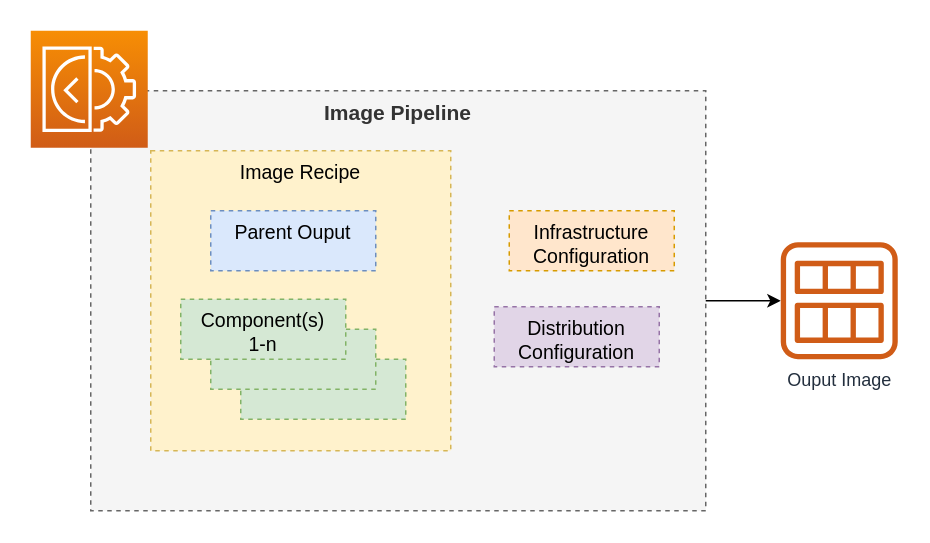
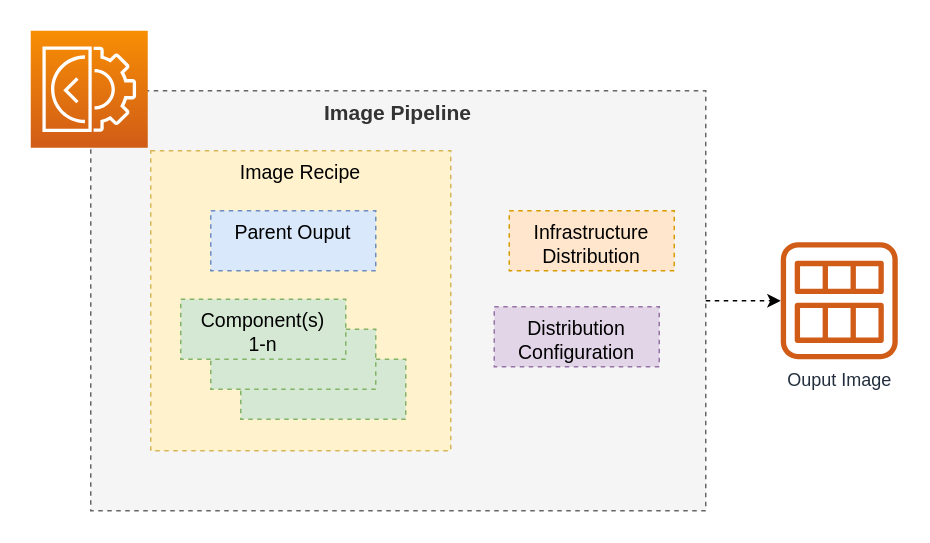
- <mxCell id="10" value="Infrastructure&#10;Configuration" style="strokeColor=#d79b00;dashed=1;verticalAlign=top;fontStyle=0;fillColor=#ffe6cc;fontSize=13;" vertex="1" parent="1"><mxGeometry x="339" y="140" width="110" height="40" as="geometry" /></mxCell>
+ <mxCell id="10" value="Infrastructure&#10;Distribution" style="strokeColor=#d79b00;dashed=1;verticalAlign=top;fontStyle=0;fillColor=#ffe6cc;fontSize=13;" vertex="1" parent="1"><mxGeometry x="339" y="140" width="110" height="40" as="geometry" /></mxCell>
- <mxCell id="6" style="edgeStyle=orthogonalEdgeStyle;rounded=0;orthogonalLoop=1;jettySize=auto;html=1;" edge="1" parent="1" source="2" target="7"><mxGeometry relative="1" as="geometry" /></mxCell>
+ <mxCell id="6" style="edgeStyle=orthogonalEdgeStyle;rounded=0;orthogonalLoop=1;jettySize=auto;html=1;dashed=1;" edge="1" parent="1" source="2" target="7"><mxGeometry relative="1" as="geometry" /></mxCell>
